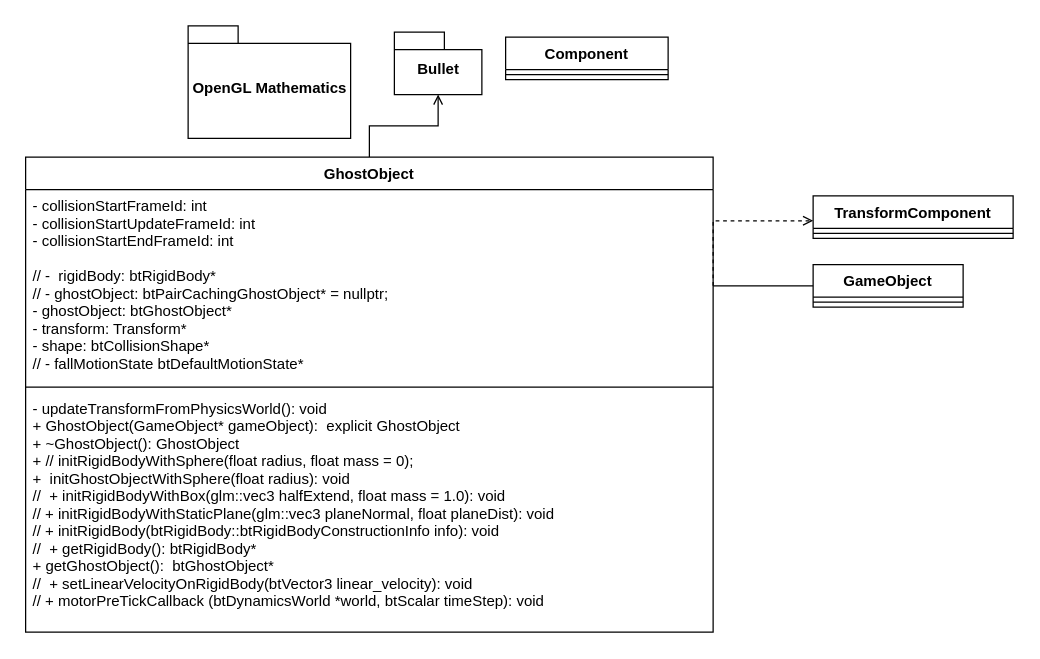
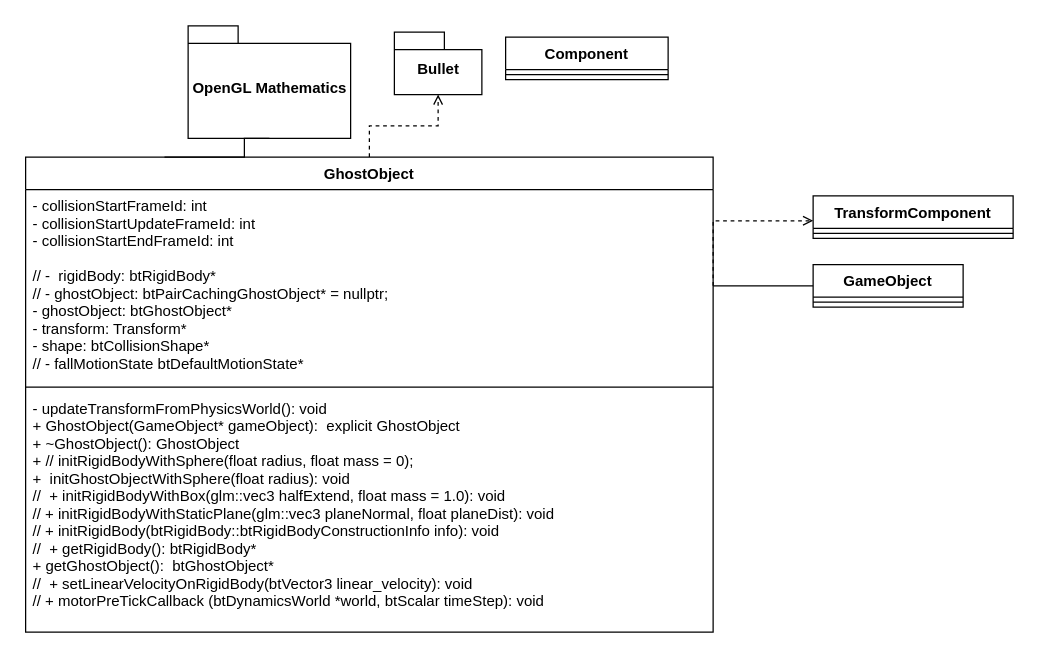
- <mxCell id="2" style="edgeStyle=orthogonalEdgeStyle;rounded=0;orthogonalLoop=1;jettySize=auto;html=1;exitX=0.5;exitY=0;exitDx=0;exitDy=0;entryX=0.5;entryY=1;entryDx=0;entryDy=0;entryPerimeter=0;endArrow=open;endFill=0;dashed=0;" parent="1" source="3" target="7" edge="1"><mxGeometry relative="1" as="geometry" /></mxCell>
+ <mxCell id="2" style="edgeStyle=orthogonalEdgeStyle;rounded=0;orthogonalLoop=1;jettySize=auto;html=1;exitX=0.5;exitY=0;exitDx=0;exitDy=0;entryX=0.5;entryY=1;entryDx=0;entryDy=0;entryPerimeter=0;endArrow=open;endFill=0;dashed=1;" parent="1" source="3" target="7" edge="1"><mxGeometry relative="1" as="geometry" /></mxCell>
+ <mxCell id="9" style="edgeStyle=orthogonalEdgeStyle;rounded=0;orthogonalLoop=1;jettySize=auto;html=1;exitX=0.202;exitY=0;exitDx=0;exitDy=0;entryX=0.5;entryY=1;entryDx=0;entryDy=0;entryPerimeter=0;endArrow=none;endFill=0;exitPerimeter=0;" parent="1" source="3" target="8" edge="1"><mxGeometry relative="1" as="geometry"><Array as="points"><mxPoint x="195" y="125" /></Array></mxGeometry></mxCell>
